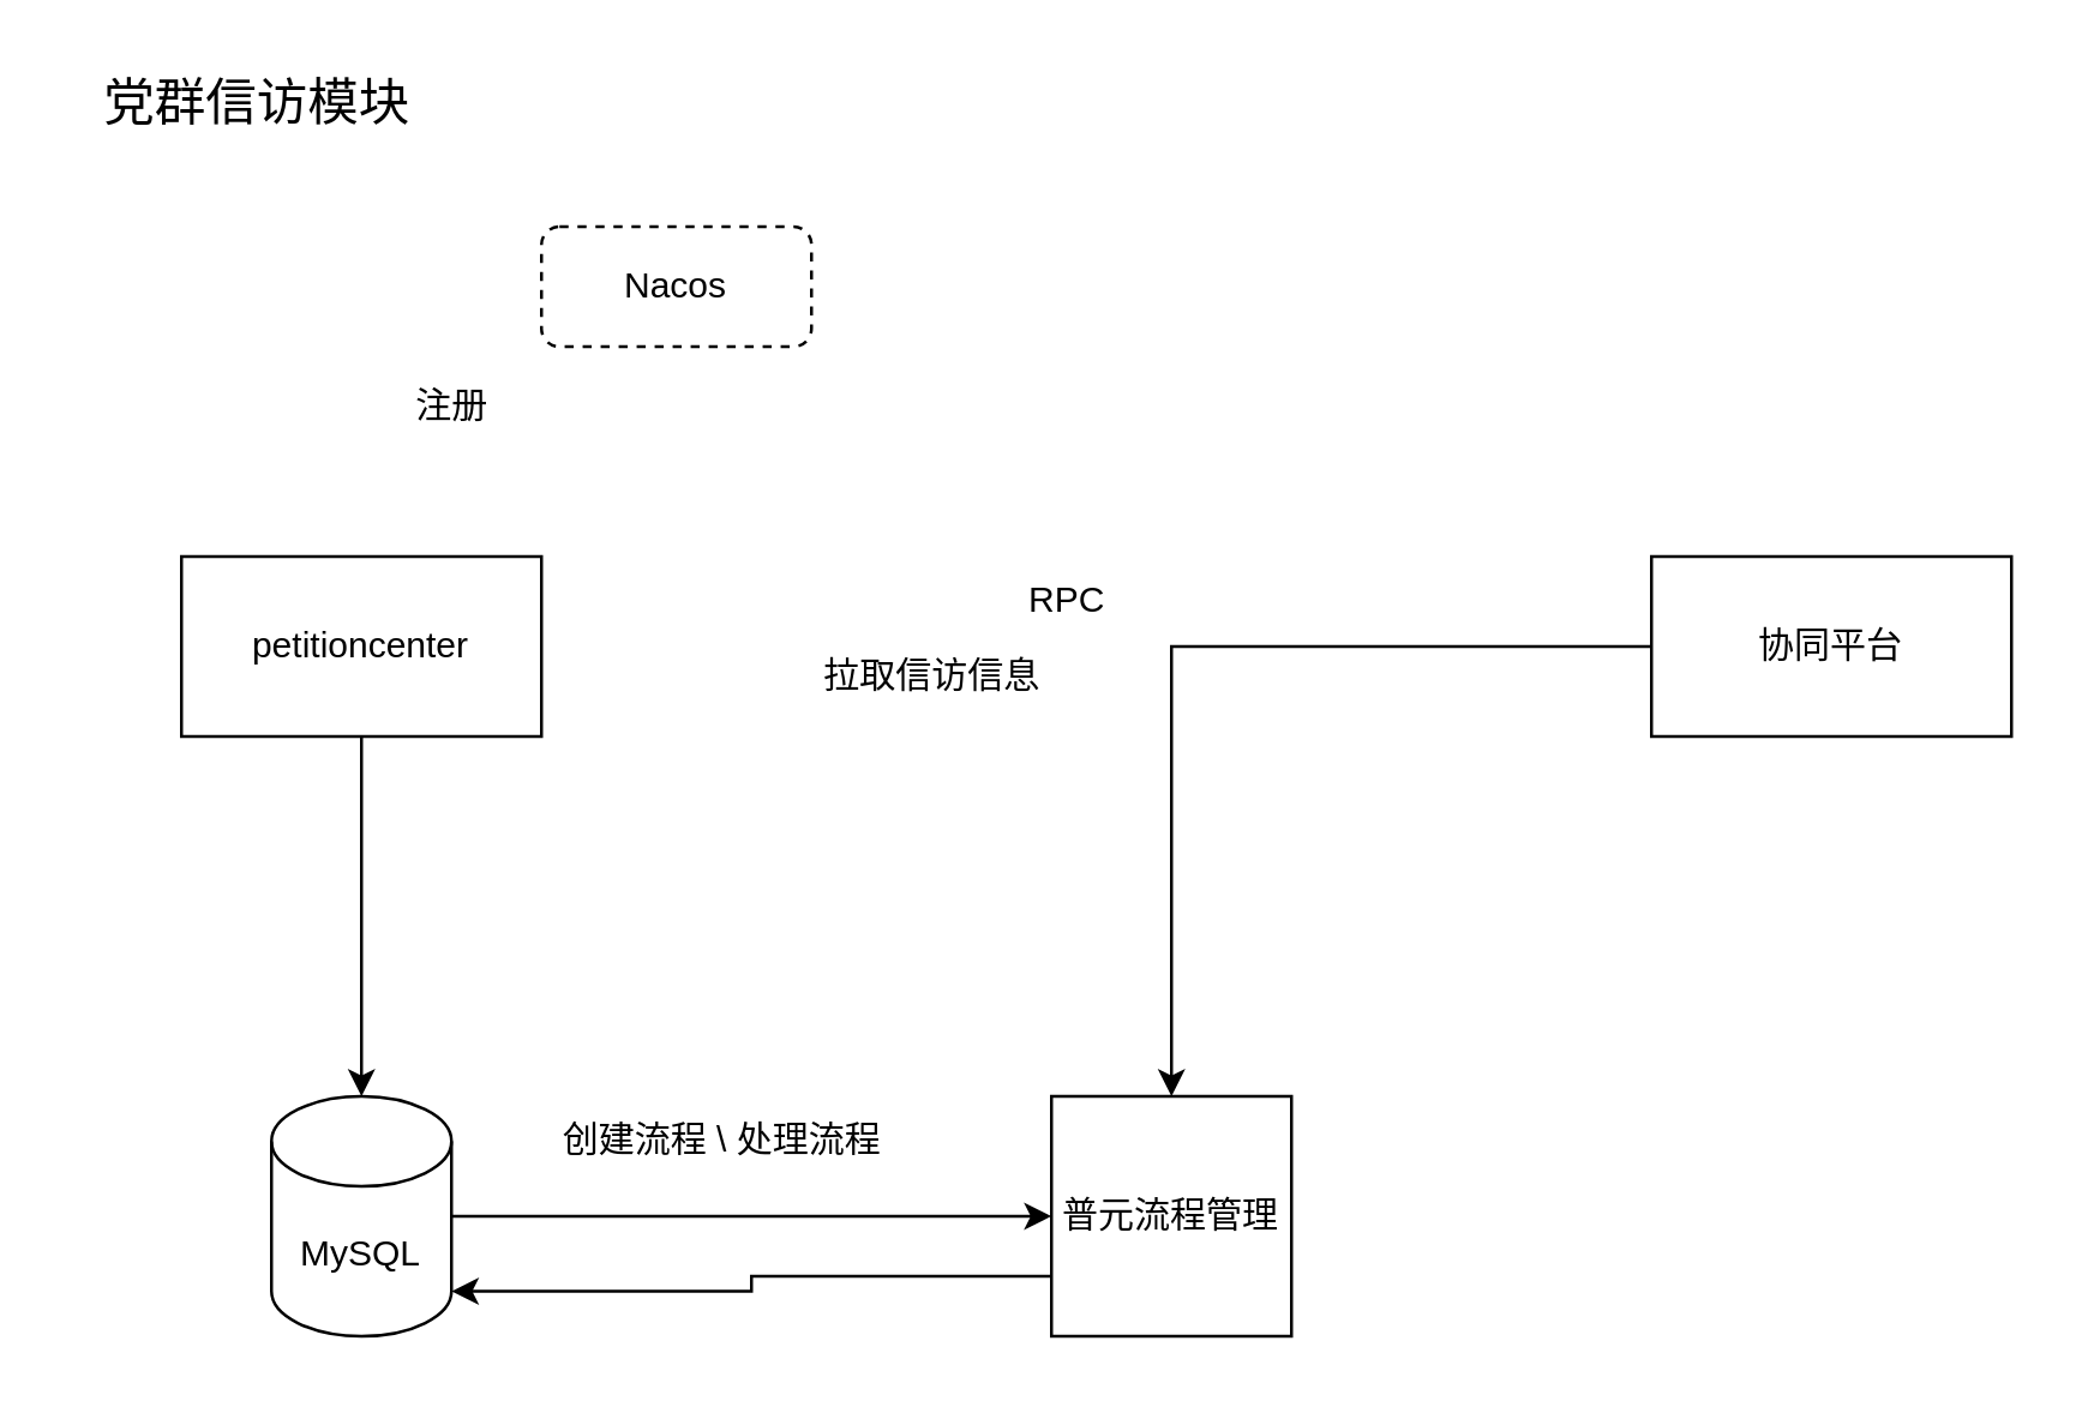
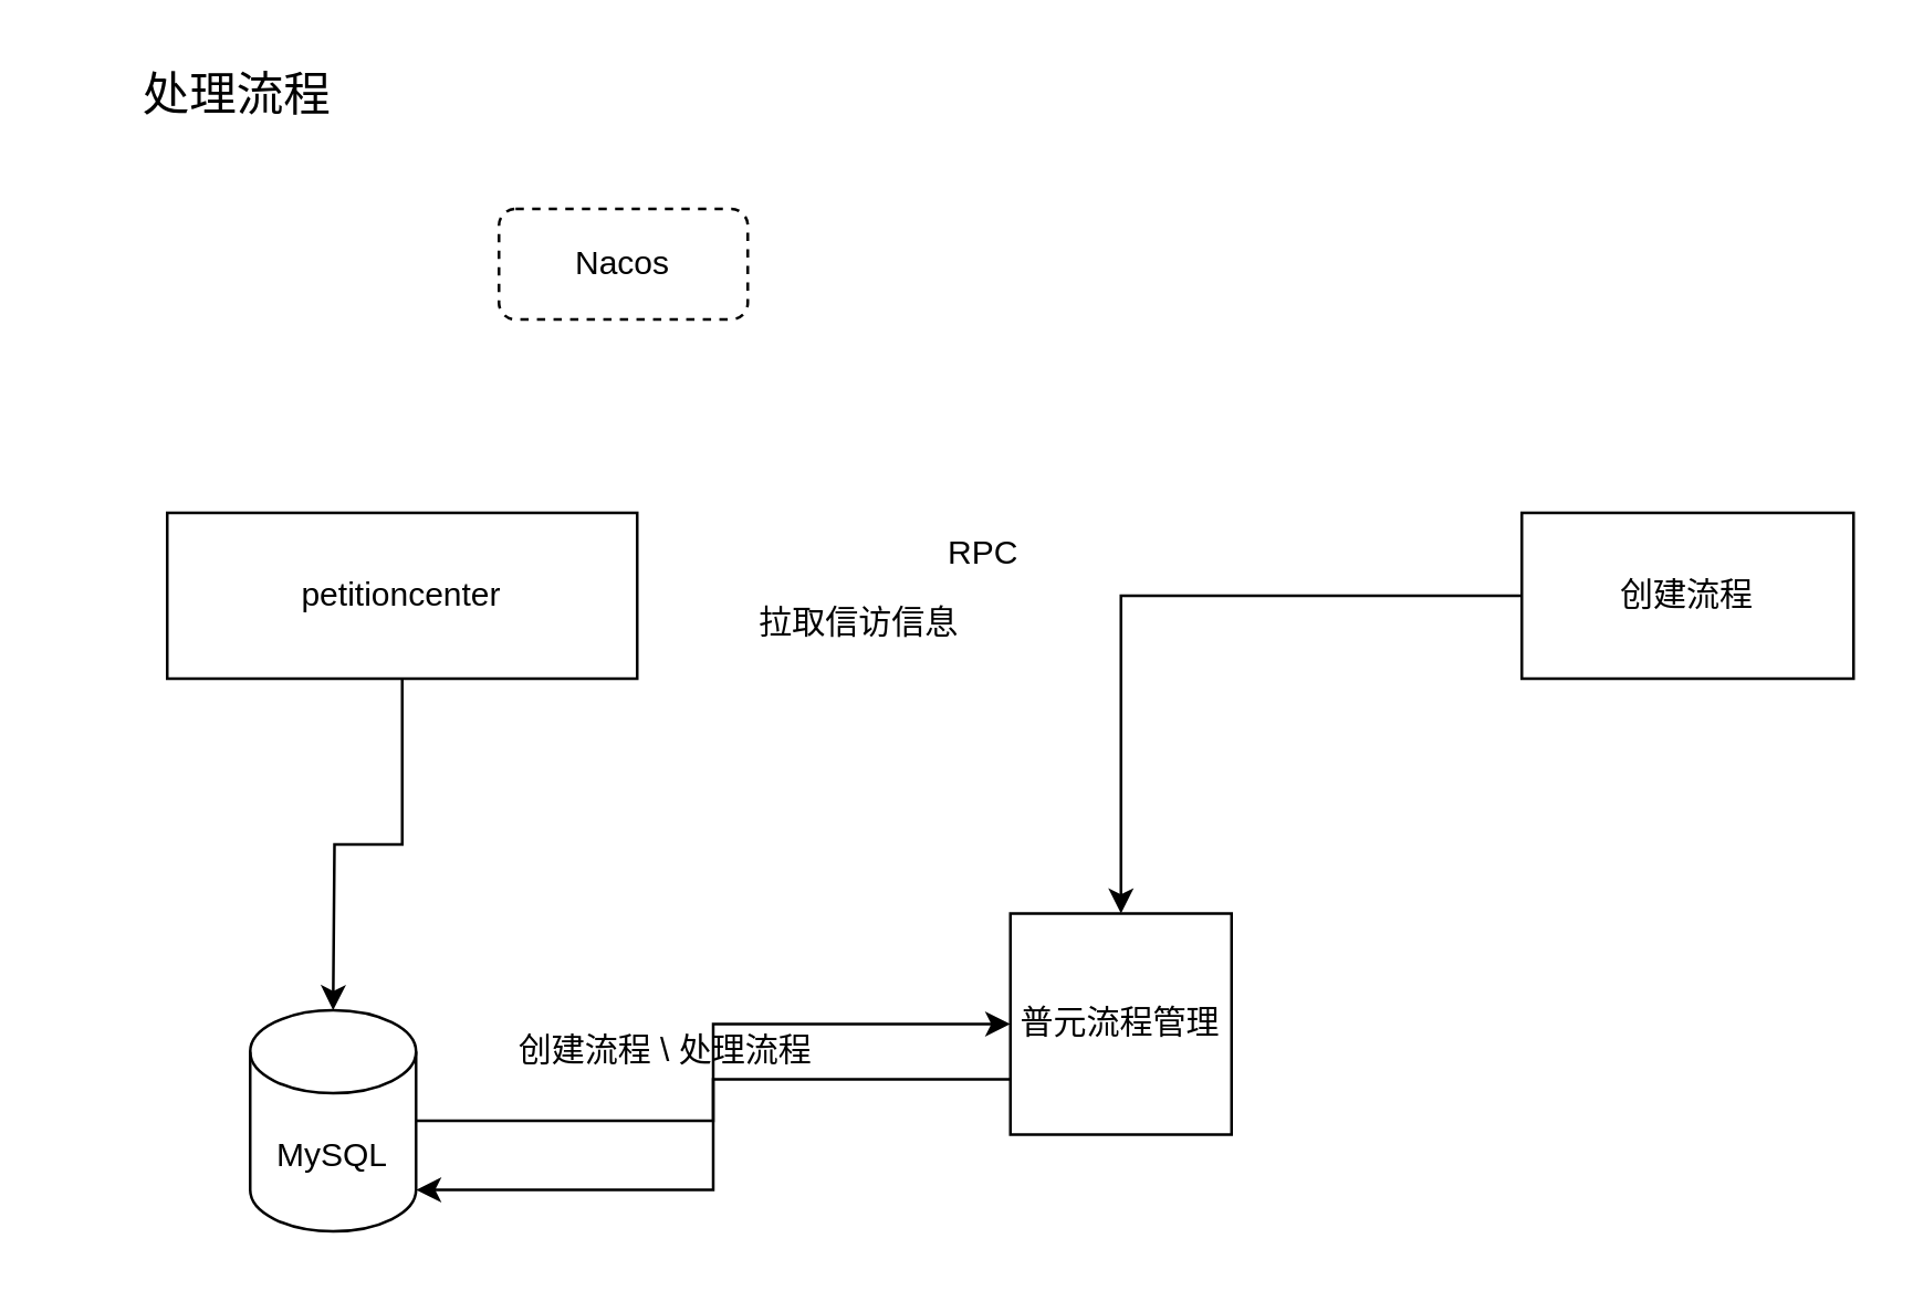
- <mxCell id="4" value="&lt;font style=&quot;font-size: 17px;&quot;&gt;党群信访模块&lt;/font&gt;" style="text;html=1;align=center;verticalAlign=middle;resizable=0;points=[];autosize=1;strokeColor=none;fillColor=none;" vertex="1" parent="1"><mxGeometry x="20" y="20" width="130" height="30" as="geometry" /></mxCell>
+ <mxCell id="4" value="&lt;font style=&quot;font-size: 17px;&quot;&gt;处理流程&lt;/font&gt;" style="text;html=1;align=center;verticalAlign=middle;resizable=0;points=[];autosize=1;strokeColor=none;fillColor=none;" vertex="1" parent="1"><mxGeometry x="20" y="20" width="130" height="30" as="geometry" /></mxCell>
- <mxCell id="12" value="注册" style="text;html=1;align=center;verticalAlign=middle;resizable=0;points=[];autosize=1;strokeColor=none;fillColor=none;" vertex="1" parent="1"><mxGeometry x="125" y="120" width="50" height="30" as="geometry" /></mxCell>
- <mxCell id="3" value="petitioncenter" style="rounded=0;whiteSpace=wrap;html=1;" vertex="1" parent="1"><mxGeometry x="60" y="185" width="120" height="60" as="geometry" /></mxCell>
+ <mxCell id="3" value="petitioncenter" style="rounded=0;whiteSpace=wrap;html=1;" vertex="1" parent="1"><mxGeometry x="60" y="185" width="170" height="60" as="geometry" /></mxCell>
- <mxCell id="6" value="协同平台" style="rounded=0;whiteSpace=wrap;html=1;" vertex="1" parent="1"><mxGeometry x="550" y="185" width="120" height="60" as="geometry" /></mxCell>
+ <mxCell id="6" value="创建流程" style="rounded=0;whiteSpace=wrap;html=1;" vertex="1" parent="1"><mxGeometry x="550" y="185" width="120" height="60" as="geometry" /></mxCell>
- <mxCell id="14" value="普元流程管理" style="whiteSpace=wrap;html=1;aspect=fixed;" vertex="1" parent="1"><mxGeometry x="350" y="365" width="80" height="80" as="geometry" /></mxCell>
+ <mxCell id="14" value="普元流程管理" style="whiteSpace=wrap;html=1;aspect=fixed;" vertex="1" parent="1"><mxGeometry x="365" y="330" width="80" height="80" as="geometry" /></mxCell>
